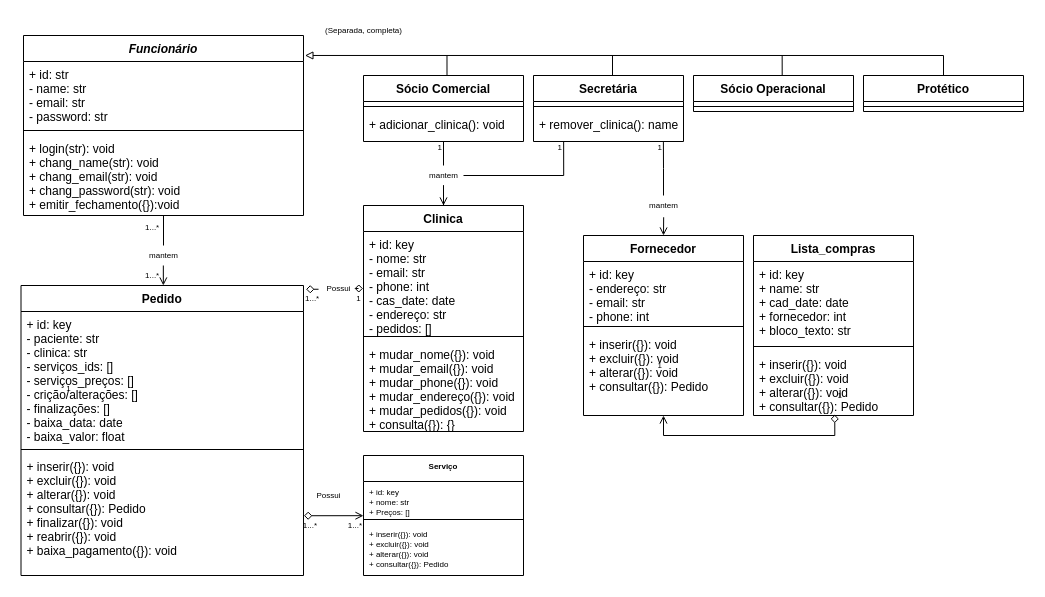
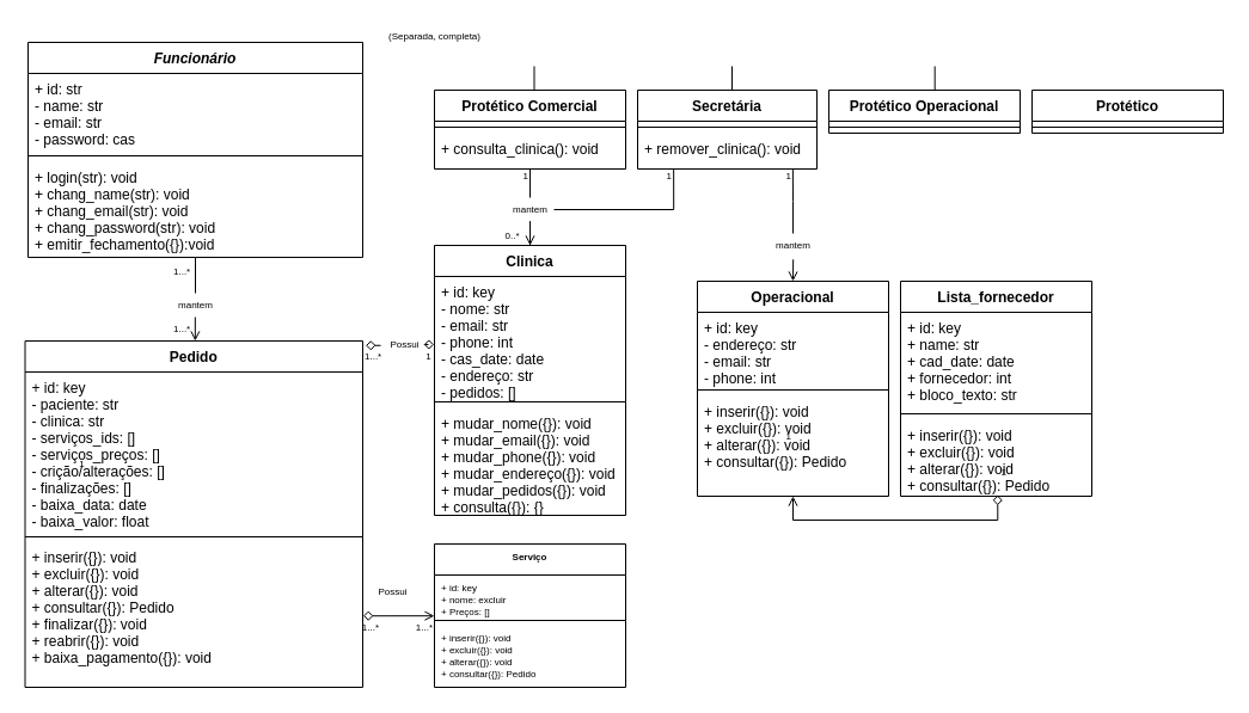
- <mxCell id="27" style="edgeStyle=orthogonalEdgeStyle;rounded=0;orthogonalLoop=1;jettySize=auto;html=1;exitX=0.5;exitY=0;exitDx=0;exitDy=0;labelBackgroundColor=#FFFFFF;fontSize=8;startArrow=none;startFill=0;endArrow=block;endFill=0;strokeColor=#030303;entryX=1.005;entryY=0.111;entryDx=0;entryDy=0;entryPerimeter=0;" parent="1" source="28" target="11" edge="1"><mxGeometry relative="1" as="geometry"><mxPoint x="313" y="55.288" as="targetPoint" /><Array as="points"><mxPoint x="943" y="55" /></Array></mxGeometry></mxCell>
- <mxCell id="12" value="+ id: str&#10;- name: str&#10;- email: str&#10;- password: str " style="text;strokeColor=none;fillColor=none;align=left;verticalAlign=top;spacingLeft=4;spacingRight=4;overflow=hidden;rotatable=0;points=[[0,0.5],[1,0.5]];portConstraint=eastwest;" parent="11" vertex="1"><mxGeometry y="26" width="280" height="64" as="geometry" /></mxCell>
+ <mxCell id="12" value="+ id: str&#10;- name: str&#10;- email: str&#10;- password: cas " style="text;strokeColor=none;fillColor=none;align=left;verticalAlign=top;spacingLeft=4;spacingRight=4;overflow=hidden;rotatable=0;points=[[0,0.5],[1,0.5]];portConstraint=eastwest;" parent="11" vertex="1"><mxGeometry y="26" width="280" height="64" as="geometry" /></mxCell>
- <mxCell id="17" value="Sócio Comercial" style="swimlane;fontStyle=1;align=center;verticalAlign=top;childLayout=stackLayout;horizontal=1;startSize=26;horizontalStack=0;resizeParent=1;resizeParentMax=0;resizeLast=0;collapsible=1;marginBottom=0;" parent="1" vertex="1"><mxGeometry x="363" y="75" width="160" height="66" as="geometry" /></mxCell>
+ <mxCell id="17" value="Protético Comercial" style="swimlane;fontStyle=1;align=center;verticalAlign=top;childLayout=stackLayout;horizontal=1;startSize=26;horizontalStack=0;resizeParent=1;resizeParentMax=0;resizeLast=0;collapsible=1;marginBottom=0;" parent="1" vertex="1"><mxGeometry x="363" y="75" width="160" height="66" as="geometry" /></mxCell>
- <mxCell id="21" value="Sócio Operacional" style="swimlane;fontStyle=1;align=center;verticalAlign=top;childLayout=stackLayout;horizontal=1;startSize=26;horizontalStack=0;resizeParent=1;resizeParentMax=0;resizeLast=0;collapsible=1;marginBottom=0;" parent="1" vertex="1"><mxGeometry x="693" y="75" width="160" height="36" as="geometry" /></mxCell>
+ <mxCell id="21" value="Protético Operacional" style="swimlane;fontStyle=1;align=center;verticalAlign=top;childLayout=stackLayout;horizontal=1;startSize=26;horizontalStack=0;resizeParent=1;resizeParentMax=0;resizeLast=0;collapsible=1;marginBottom=0;" parent="1" vertex="1"><mxGeometry x="693" y="75" width="160" height="36" as="geometry" /></mxCell>
- <mxCell id="19" value="+ adicionar_clinica(): void" style="text;strokeColor=none;fillColor=none;align=left;verticalAlign=top;spacingLeft=4;spacingRight=4;overflow=hidden;rotatable=0;points=[[0,0.5],[1,0.5]];portConstraint=eastwest;" parent="17" vertex="1"><mxGeometry y="36" width="160" height="30" as="geometry" /></mxCell>
+ <mxCell id="19" value="+ consulta_clinica(): void" style="text;strokeColor=none;fillColor=none;align=left;verticalAlign=top;spacingLeft=4;spacingRight=4;overflow=hidden;rotatable=0;points=[[0,0.5],[1,0.5]];portConstraint=eastwest;" parent="17" vertex="1"><mxGeometry y="36" width="160" height="30" as="geometry" /></mxCell>
- <mxCell id="26" value="+ remover_clinica(): name&#10;" style="text;strokeColor=none;fillColor=none;align=left;verticalAlign=top;spacingLeft=4;spacingRight=4;overflow=hidden;rotatable=0;points=[[0,0.5],[1,0.5]];portConstraint=eastwest;" parent="24" vertex="1"><mxGeometry y="36" width="150" height="30" as="geometry" /></mxCell>
+ <mxCell id="26" value="+ remover_clinica(): void&#10;" style="text;strokeColor=none;fillColor=none;align=left;verticalAlign=top;spacingLeft=4;spacingRight=4;overflow=hidden;rotatable=0;points=[[0,0.5],[1,0.5]];portConstraint=eastwest;" parent="24" vertex="1"><mxGeometry y="36" width="150" height="30" as="geometry" /></mxCell>
+ <mxCell id="6" value="0..*" style="text;html=1;align=center;verticalAlign=bottom;resizable=0;points=[];autosize=1;strokeColor=none;fillColor=none;fontSize=8;labelPosition=center;verticalLabelPosition=middle;" parent="1" vertex="1"><mxGeometry x="413" y="185" width="30" height="20" as="geometry" /></mxCell>
- <mxCell id="38" value="Fornecedor" style="swimlane;fontStyle=1;align=center;verticalAlign=top;childLayout=stackLayout;horizontal=1;startSize=26;horizontalStack=0;resizeParent=1;resizeParentMax=0;resizeLast=0;collapsible=1;marginBottom=0;" parent="1" vertex="1"><mxGeometry x="583" y="235" width="160" height="180" as="geometry" /></mxCell>
+ <mxCell id="38" value="Operacional" style="swimlane;fontStyle=1;align=center;verticalAlign=top;childLayout=stackLayout;horizontal=1;startSize=26;horizontalStack=0;resizeParent=1;resizeParentMax=0;resizeLast=0;collapsible=1;marginBottom=0;" parent="1" vertex="1"><mxGeometry x="583" y="235" width="160" height="180" as="geometry" /></mxCell>
- <mxCell id="42" value="Lista_compras" style="swimlane;fontStyle=1;align=center;verticalAlign=top;childLayout=stackLayout;horizontal=1;startSize=26;horizontalStack=0;resizeParent=1;resizeParentMax=0;resizeLast=0;collapsible=1;marginBottom=0;" parent="1" vertex="1"><mxGeometry x="753" y="235" width="160" height="180" as="geometry" /></mxCell>
+ <mxCell id="42" value="Lista_fornecedor" style="swimlane;fontStyle=1;align=center;verticalAlign=top;childLayout=stackLayout;horizontal=1;startSize=26;horizontalStack=0;resizeParent=1;resizeParentMax=0;resizeLast=0;collapsible=1;marginBottom=0;" parent="1" vertex="1"><mxGeometry x="753" y="235" width="160" height="180" as="geometry" /></mxCell>
- <mxCell id="53" value="+ id: key&#10;+ nome: str&#10;+ Preços: [] &#10;" style="text;strokeColor=none;fillColor=none;align=left;verticalAlign=top;spacingLeft=4;spacingRight=4;overflow=hidden;rotatable=0;points=[[0,0.5],[1,0.5]];portConstraint=eastwest;fontSize=8;" parent="52" vertex="1"><mxGeometry y="26" width="160" height="34" as="geometry" /></mxCell>
+ <mxCell id="53" value="+ id: key&#10;+ nome: excluir&#10;+ Preços: [] &#10;" style="text;strokeColor=none;fillColor=none;align=left;verticalAlign=top;spacingLeft=4;spacingRight=4;overflow=hidden;rotatable=0;points=[[0,0.5],[1,0.5]];portConstraint=eastwest;fontSize=8;" parent="52" vertex="1"><mxGeometry y="26" width="160" height="34" as="geometry" /></mxCell>
